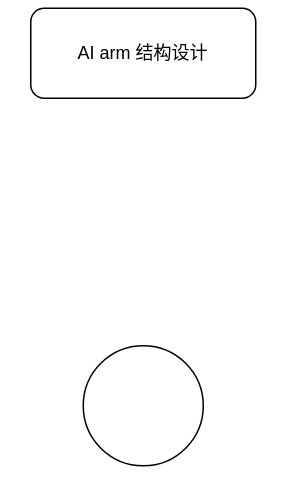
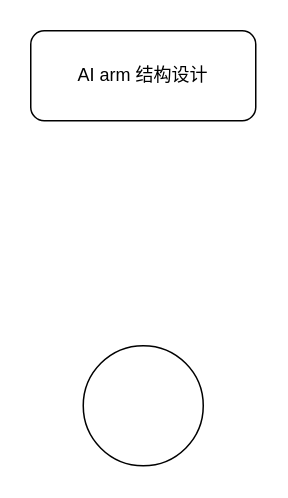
- <mxCell id="2" value="AI arm 结构设计" style="rounded=1;whiteSpace=wrap;html=1;" vertex="1" parent="1"><mxGeometry x="20" y="5" width="150" height="60" as="geometry" /></mxCell>
+ <mxCell id="2" value="AI arm 结构设计" style="rounded=1;whiteSpace=wrap;html=1;" vertex="1" parent="1"><mxGeometry x="20" y="20" width="150" height="60" as="geometry" /></mxCell>
